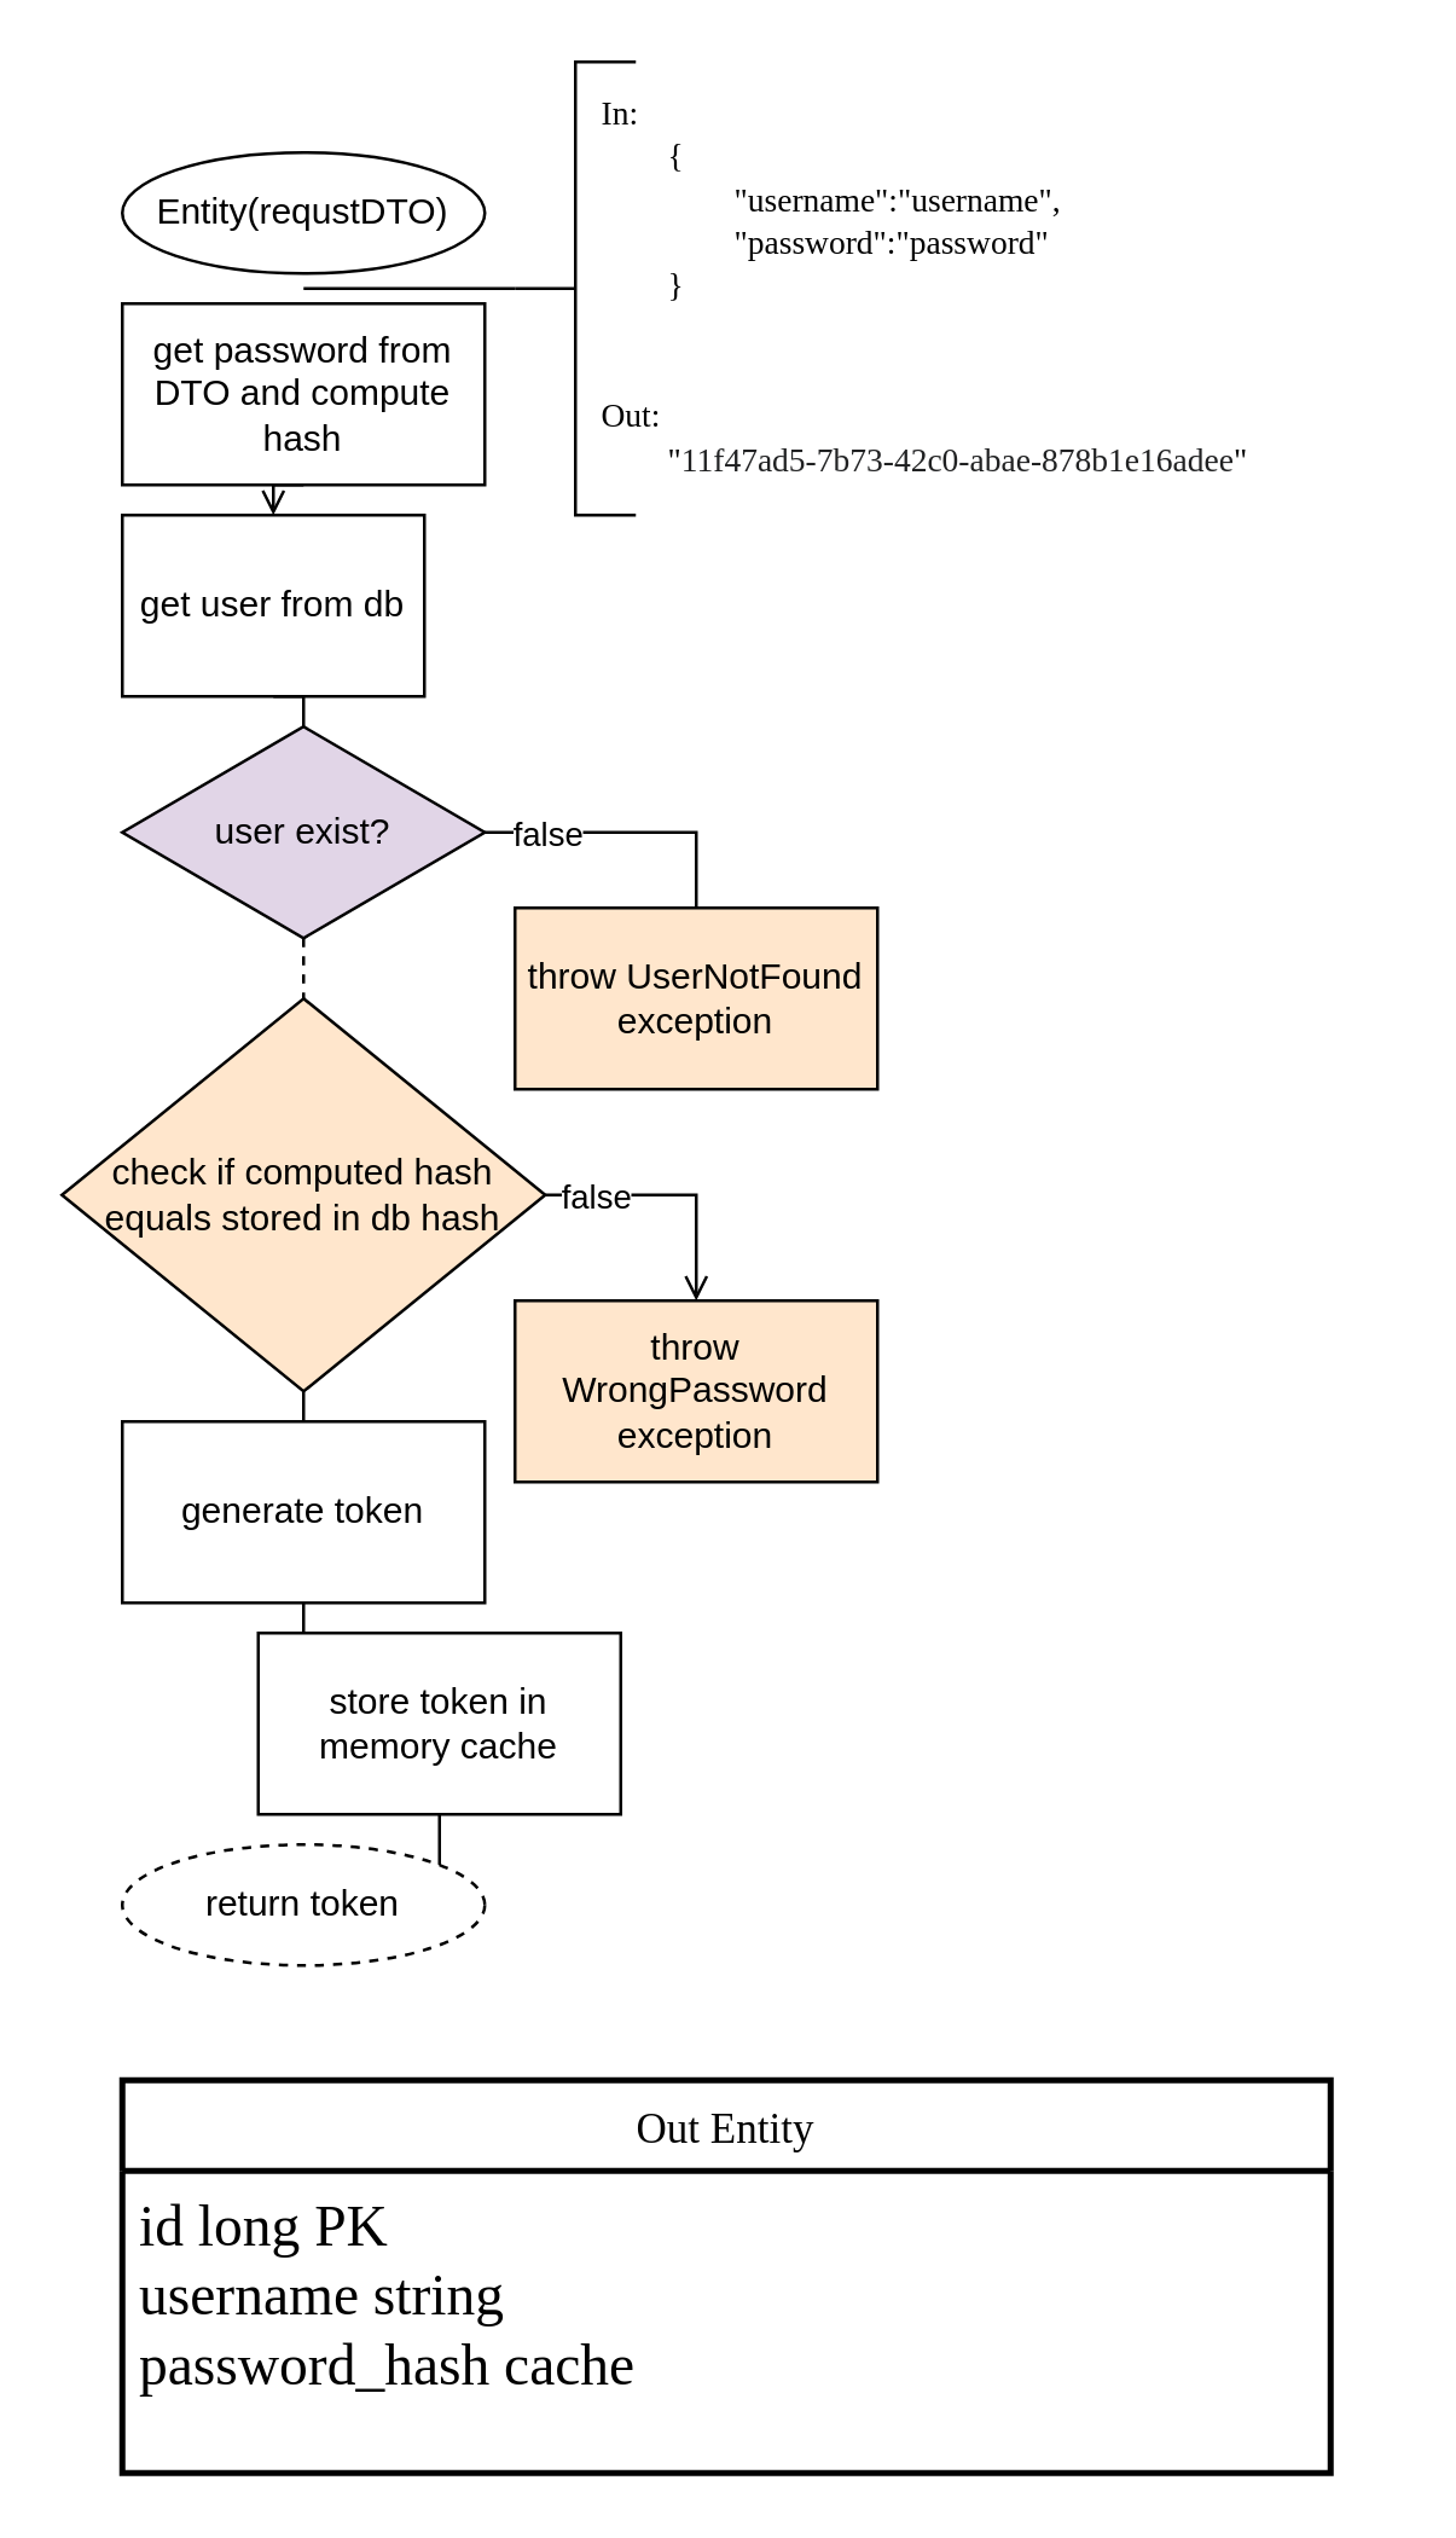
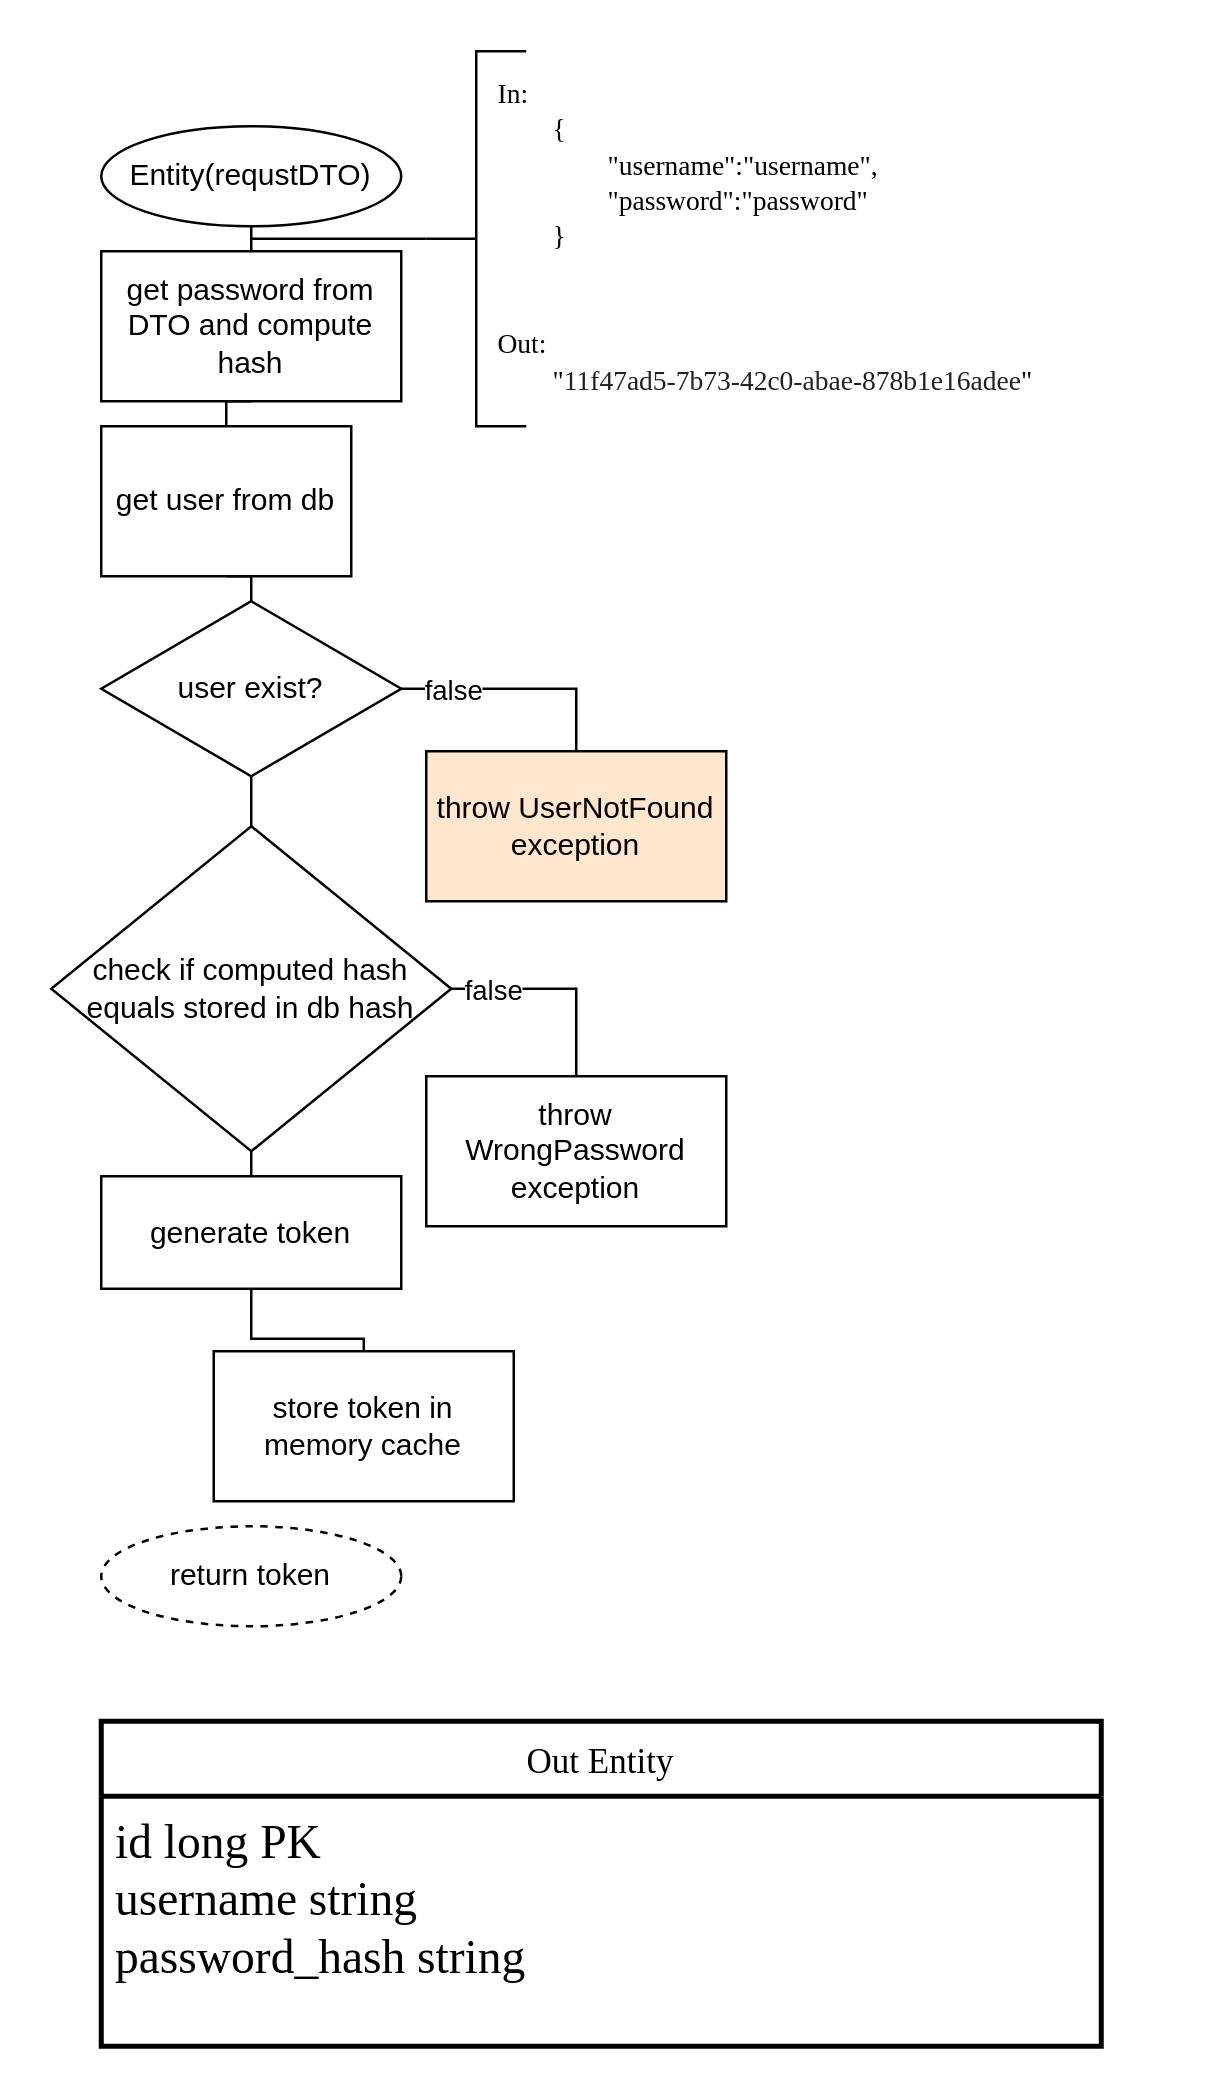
+ <mxCell id="2" style="edgeStyle=orthogonalEdgeStyle;rounded=0;orthogonalLoop=1;jettySize=auto;html=1;exitX=0.5;exitY=1;exitDx=0;exitDy=0;entryX=0.5;entryY=0;entryDx=0;entryDy=0;endArrow=none;endFill=0;" edge="1" parent="1" source="3" target="5"><mxGeometry relative="1" as="geometry" /></mxCell>
- <mxCell id="4" style="edgeStyle=orthogonalEdgeStyle;rounded=0;orthogonalLoop=1;jettySize=auto;html=1;exitX=0.5;exitY=1;exitDx=0;exitDy=0;entryX=0.5;entryY=0;entryDx=0;entryDy=0;endArrow=open;endFill=0;" edge="1" parent="1" source="5" target="7"><mxGeometry relative="1" as="geometry" /></mxCell>
+ <mxCell id="4" style="edgeStyle=orthogonalEdgeStyle;rounded=0;orthogonalLoop=1;jettySize=auto;html=1;exitX=0.5;exitY=1;exitDx=0;exitDy=0;entryX=0.5;entryY=0;entryDx=0;entryDy=0;endArrow=none;endFill=0;" edge="1" parent="1" source="5" target="7"><mxGeometry relative="1" as="geometry" /></mxCell>
- <mxCell id="11" value="user exist?" style="rhombus;whiteSpace=wrap;html=1;fillColor=#e1d5e7;" vertex="1" parent="1"><mxGeometry x="40" y="240" width="120" height="70" as="geometry" /></mxCell>
+ <mxCell id="11" value="user exist?" style="rhombus;whiteSpace=wrap;html=1;" vertex="1" parent="1"><mxGeometry x="40" y="240" width="120" height="70" as="geometry" /></mxCell>
- <mxCell id="10" style="edgeStyle=orthogonalEdgeStyle;rounded=0;orthogonalLoop=1;jettySize=auto;html=1;exitX=0.5;exitY=1;exitDx=0;exitDy=0;entryX=0.5;entryY=0;entryDx=0;entryDy=0;endArrow=none;endFill=0;dashed=1;" edge="1" parent="1" source="11" target="16"><mxGeometry relative="1" as="geometry" /></mxCell>
+ <mxCell id="10" style="edgeStyle=orthogonalEdgeStyle;rounded=0;orthogonalLoop=1;jettySize=auto;html=1;exitX=0.5;exitY=1;exitDx=0;exitDy=0;entryX=0.5;entryY=0;entryDx=0;entryDy=0;endArrow=none;endFill=0;" edge="1" parent="1" source="11" target="16"><mxGeometry relative="1" as="geometry" /></mxCell>
- <mxCell id="16" value="check if computed hash equals stored in db hash" style="rhombus;whiteSpace=wrap;html=1;fillColor=#ffe6cc;" vertex="1" parent="1"><mxGeometry y="330" width="160" height="130" as="geometry" x="20" /></mxCell>
+ <mxCell id="16" value="check if computed hash equals stored in db hash" style="rhombus;whiteSpace=wrap;html=1;" vertex="1" parent="1"><mxGeometry y="330" width="160" height="130" as="geometry" x="20" /></mxCell>
- <mxCell id="13" style="edgeStyle=orthogonalEdgeStyle;rounded=0;orthogonalLoop=1;jettySize=auto;html=1;exitX=1;exitY=0.5;exitDx=0;exitDy=0;entryX=0.5;entryY=0;entryDx=0;entryDy=0;endArrow=open;endFill=0;" edge="1" parent="1" source="16" target="17"><mxGeometry relative="1" as="geometry" /></mxCell>
+ <mxCell id="13" style="edgeStyle=orthogonalEdgeStyle;rounded=0;orthogonalLoop=1;jettySize=auto;html=1;exitX=1;exitY=0.5;exitDx=0;exitDy=0;entryX=0.5;entryY=0;entryDx=0;entryDy=0;endArrow=none;endFill=0;" edge="1" parent="1" source="16" target="17"><mxGeometry relative="1" as="geometry" /></mxCell>
- <mxCell id="17" value="throw WrongPassword exception" style="rounded=0;whiteSpace=wrap;html=1;fillColor=#ffe6cc;" vertex="1" parent="1"><mxGeometry x="170" y="430" width="120" height="60" as="geometry" /></mxCell>
+ <mxCell id="17" value="throw WrongPassword exception" style="rounded=0;whiteSpace=wrap;html=1;" vertex="1" parent="1"><mxGeometry x="170" y="430" width="120" height="60" as="geometry" /></mxCell>
- <mxCell id="19" value="generate token" style="rounded=0;whiteSpace=wrap;html=1;" vertex="1" parent="1"><mxGeometry x="40" y="470" width="120" height="60" as="geometry" /></mxCell>
+ <mxCell id="19" value="generate token" style="rounded=0;whiteSpace=wrap;html=1;" vertex="1" parent="1"><mxGeometry x="40" y="470" width="120" height="45" as="geometry" /></mxCell>
- <mxCell id="20" style="edgeStyle=orthogonalEdgeStyle;rounded=0;orthogonalLoop=1;jettySize=auto;html=1;exitX=0.5;exitY=1;exitDx=0;exitDy=0;entryX=0.5;entryY=0;entryDx=0;entryDy=0;endArrow=none;endFill=0;" edge="1" parent="1" source="21" target="22"><mxGeometry relative="1" as="geometry" /></mxCell>
- <mxCell id="27" value="id long PK&#10;username string&#10;password_hash cache" style="align=left;strokeColor=none;fillColor=none;spacingLeft=4;fontSize=19;verticalAlign=top;resizable=0;rotatable=0;part=1;fontFamily=Tahoma;" vertex="1" parent="26"><mxGeometry y="30" width="400" height="100" as="geometry" /></mxCell>
+ <mxCell id="27" value="id long PK&#10;username string&#10;password_hash string" style="align=left;strokeColor=none;fillColor=none;spacingLeft=4;fontSize=19;verticalAlign=top;resizable=0;rotatable=0;part=1;fontFamily=Tahoma;" vertex="1" parent="26"><mxGeometry y="30" width="400" height="100" as="geometry" /></mxCell>
